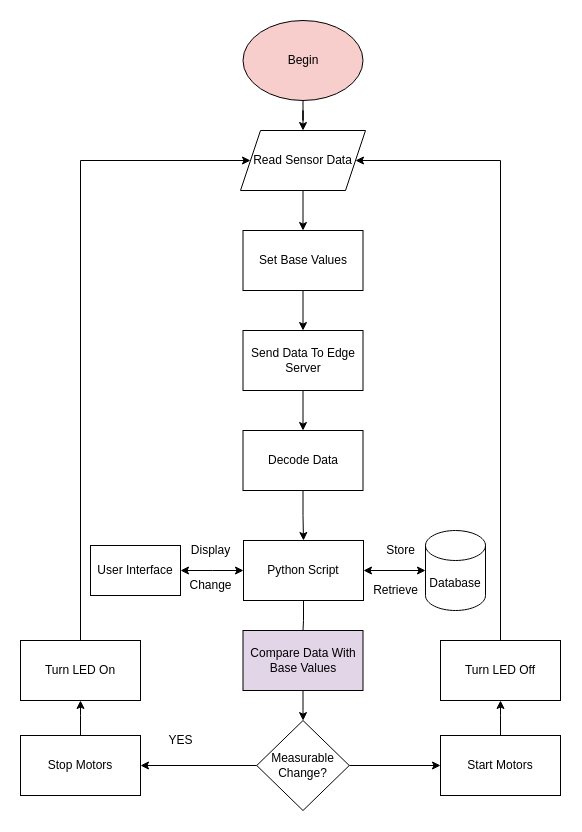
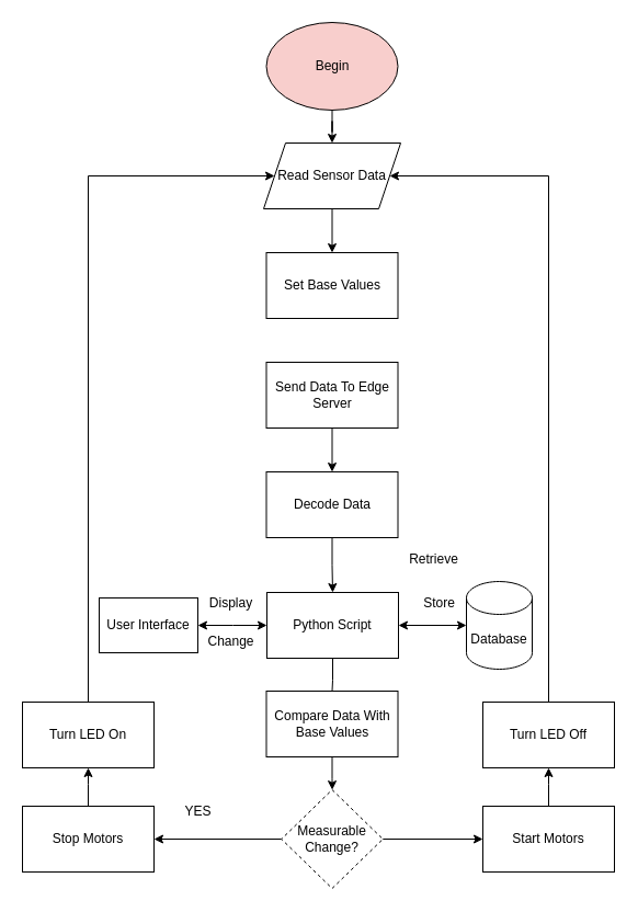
- <mxCell id="6" style="edgeStyle=orthogonalEdgeStyle;rounded=0;orthogonalLoop=1;jettySize=auto;html=1;" edge="1" parent="1" source="7" target="10"><mxGeometry relative="1" as="geometry"><mxPoint x="302.5" y="320" as="targetPoint" /></mxGeometry></mxCell>
- <mxCell id="31" value="Retrieve" style="text;html=1;align=center;verticalAlign=middle;resizable=0;points=[];autosize=1;strokeColor=none;fillColor=none;" vertex="1" parent="1"><mxGeometry x="365" y="580" width="60" height="20" as="geometry" /></mxCell>
+ <mxCell id="31" value="Retrieve" style="text;html=1;align=center;verticalAlign=middle;resizable=0;points=[];autosize=1;strokeColor=none;fillColor=none;" vertex="1" parent="1"><mxGeometry x="365" y="500" width="60" height="20" as="geometry" /></mxCell>
- <mxCell id="16" value="Compare Data With Base Values" style="rounded=0;whiteSpace=wrap;html=1;fillColor=#e1d5e7;" vertex="1" parent="1"><mxGeometry x="242.5" y="630" width="120" height="60" as="geometry" /></mxCell>
+ <mxCell id="16" value="Compare Data With Base Values" style="rounded=0;whiteSpace=wrap;html=1;" vertex="1" parent="1"><mxGeometry x="242.5" y="630" width="120" height="60" as="geometry" /></mxCell>
- <mxCell id="19" value="Measurable Change?" style="rhombus;whiteSpace=wrap;html=1;" vertex="1" parent="1"><mxGeometry x="256.25" y="720" width="92.5" height="90" as="geometry" /></mxCell>
+ <mxCell id="19" value="Measurable Change?" style="rhombus;whiteSpace=wrap;html=1;dashed=1;" vertex="1" parent="1"><mxGeometry x="256.25" y="720" width="92.5" height="90" as="geometry" /></mxCell>
